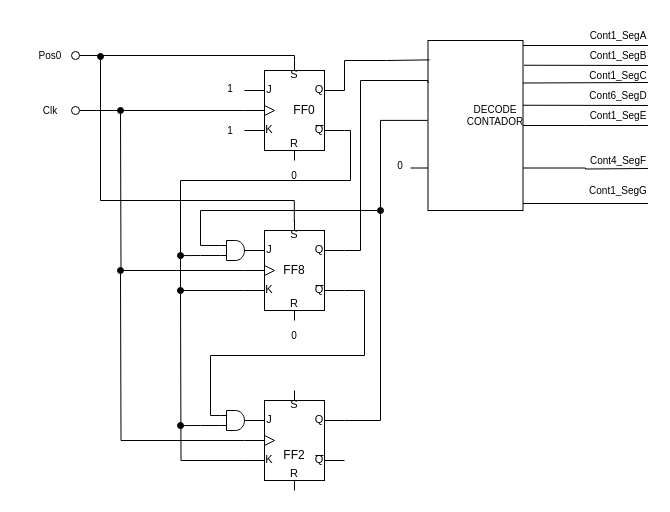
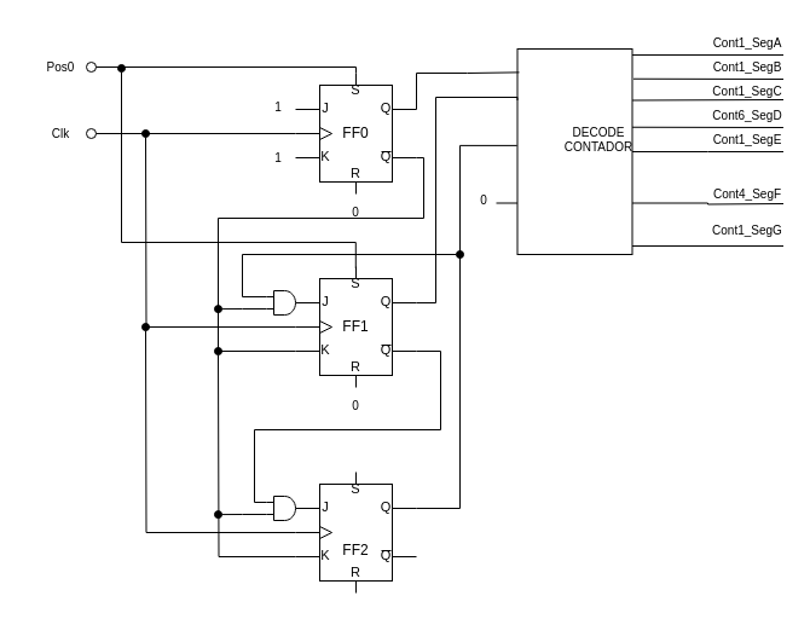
- <mxCell id="7" value="FF0" style="text;strokeColor=none;align=center;fillColor=none;html=1;verticalAlign=middle;whiteSpace=wrap;rounded=0;" parent="1" vertex="1"><mxGeometry x="274" y="95" width="60" height="30" as="geometry" /></mxCell>
+ <mxCell id="7" value="FF0" style="text;strokeColor=none;align=center;fillColor=none;html=1;verticalAlign=middle;whiteSpace=wrap;rounded=0;" parent="1" vertex="1"><mxGeometry x="264" y="95" width="60" height="30" as="geometry" /></mxCell>
- <mxCell id="37" value="FF8" style="text;strokeColor=none;align=center;fillColor=none;html=1;verticalAlign=middle;whiteSpace=wrap;rounded=0;" vertex="1" parent="1"><mxGeometry x="264" y="255" width="60" height="30" as="geometry" /></mxCell>
+ <mxCell id="37" value="FF1" style="text;strokeColor=none;align=center;fillColor=none;html=1;verticalAlign=middle;whiteSpace=wrap;rounded=0;" vertex="1" parent="1"><mxGeometry x="264" y="255" width="60" height="30" as="geometry" /></mxCell>
